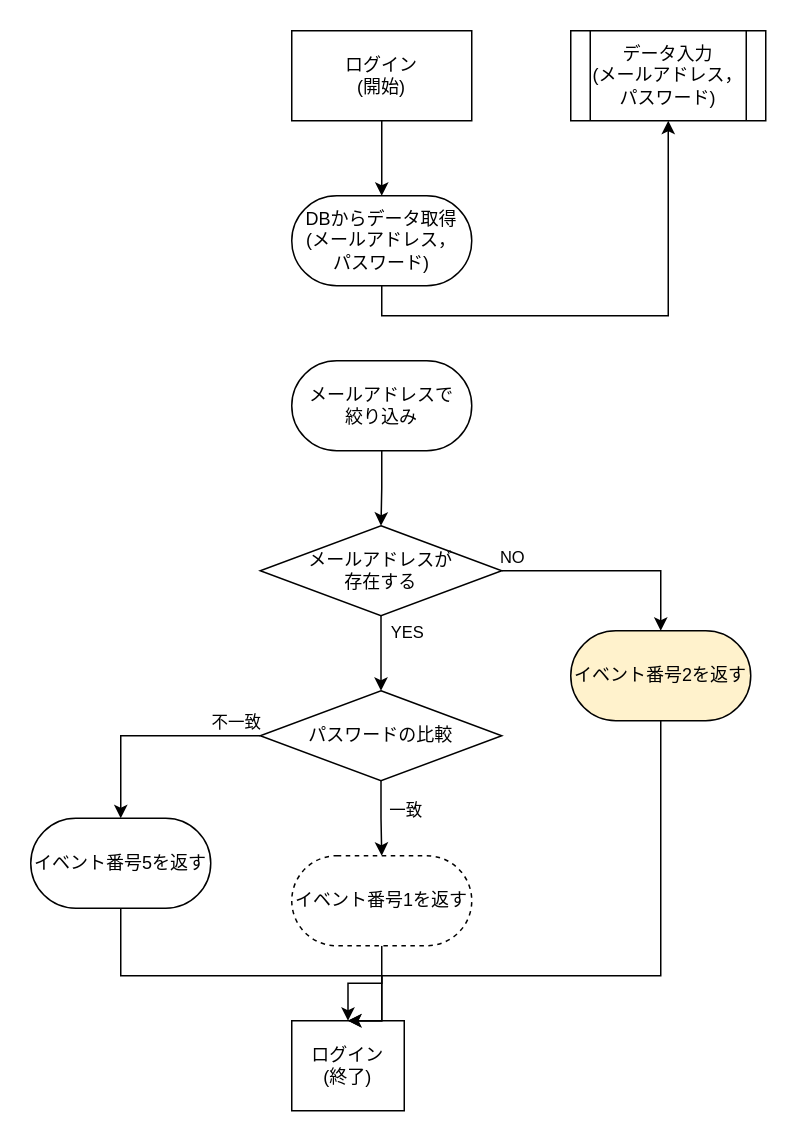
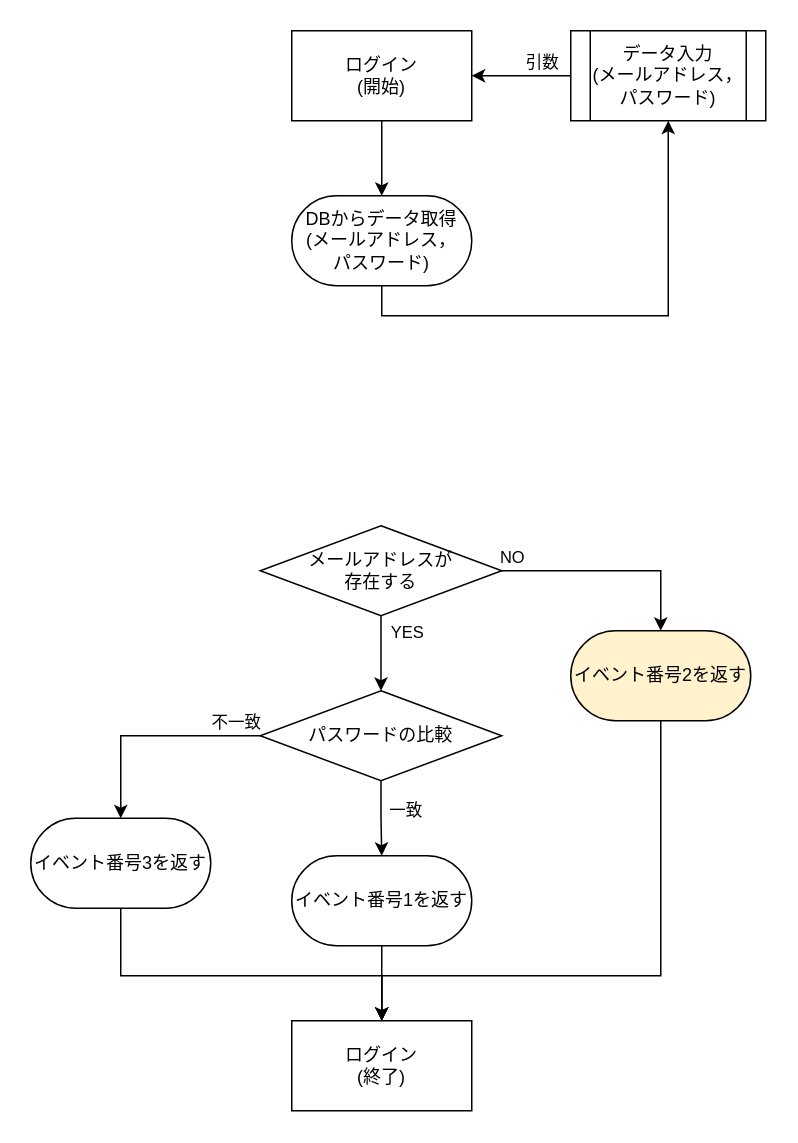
+ <mxCell id="5" style="edgeStyle=orthogonalEdgeStyle;rounded=0;orthogonalLoop=1;jettySize=auto;html=1;exitX=0;exitY=0.5;exitDx=0;exitDy=0;entryX=1;entryY=0.5;entryDx=0;entryDy=0;" edge="1" parent="1" source="7" target="3"><mxGeometry relative="1" as="geometry" /></mxCell>
+ <mxCell id="6" value="引数" style="edgeLabel;html=1;align=center;verticalAlign=middle;resizable=0;points=[];" connectable="0" vertex="1" parent="5"><mxGeometry x="0.182" y="2" relative="1" as="geometry"><mxPoint x="19" y="-12" as="offset" /></mxGeometry></mxCell>
- <mxCell id="11" value="メールアドレスで&lt;br&gt;絞り込み" style="rounded=1;whiteSpace=wrap;html=1;arcSize=50;" vertex="1" parent="1"><mxGeometry x="194" y="240" width="120" height="60" as="geometry" /></mxCell>
- <mxCell id="10" style="edgeStyle=orthogonalEdgeStyle;rounded=0;orthogonalLoop=1;jettySize=auto;html=1;exitX=0.5;exitY=1;exitDx=0;exitDy=0;entryX=0.5;entryY=0;entryDx=0;entryDy=0;" edge="1" parent="1" source="11" target="16"><mxGeometry relative="1" as="geometry" /></mxCell>
- <mxCell id="25" value="イベント番号5を返す" style="rounded=1;whiteSpace=wrap;html=1;arcSize=50;" vertex="1" parent="1"><mxGeometry x="20" y="545" width="120" height="60" as="geometry" /></mxCell>
+ <mxCell id="25" value="イベント番号3を返す" style="rounded=1;whiteSpace=wrap;html=1;arcSize=50;" vertex="1" parent="1"><mxGeometry x="20" y="545" width="120" height="60" as="geometry" /></mxCell>
- <mxCell id="27" value="イベント番号1を返す" style="rounded=1;whiteSpace=wrap;html=1;arcSize=50;dashed=1;" vertex="1" parent="1"><mxGeometry x="194" y="570" width="120" height="60" as="geometry" /></mxCell>
+ <mxCell id="27" value="イベント番号1を返す" style="rounded=1;whiteSpace=wrap;html=1;arcSize=50;" vertex="1" parent="1"><mxGeometry x="194" y="570" width="120" height="60" as="geometry" /></mxCell>
- <mxCell id="4" value="ログイン&lt;br&gt;(終了)" style="rounded=0;whiteSpace=wrap;html=1;" vertex="1" parent="1"><mxGeometry x="194" y="680" width="75" height="60" as="geometry" /></mxCell>
+ <mxCell id="4" value="ログイン&lt;br&gt;(終了)" style="rounded=0;whiteSpace=wrap;html=1;" vertex="1" parent="1"><mxGeometry x="194" y="680" width="120" height="60" as="geometry" /></mxCell>
